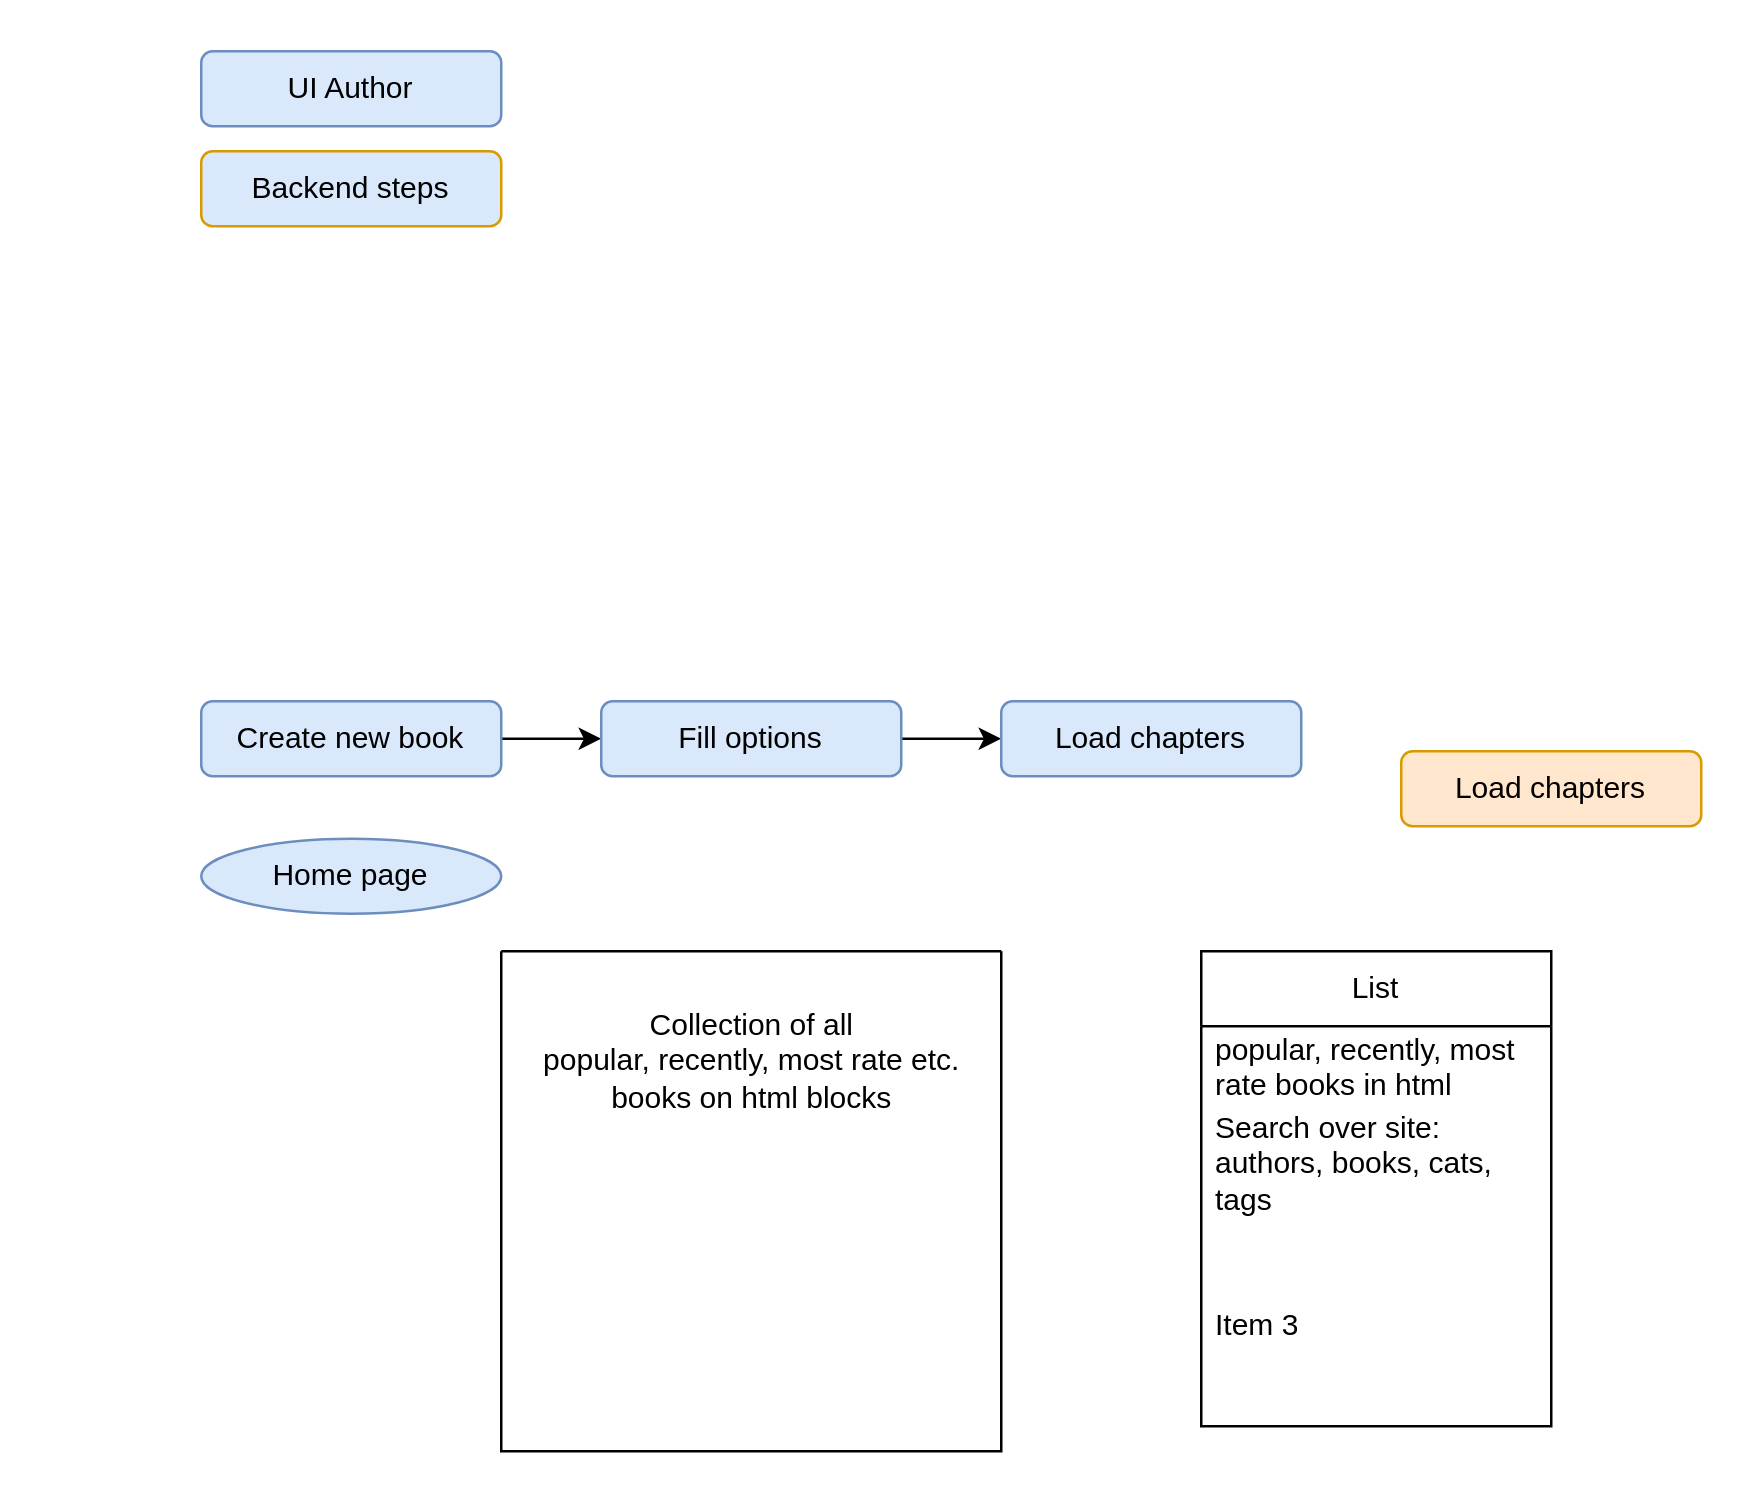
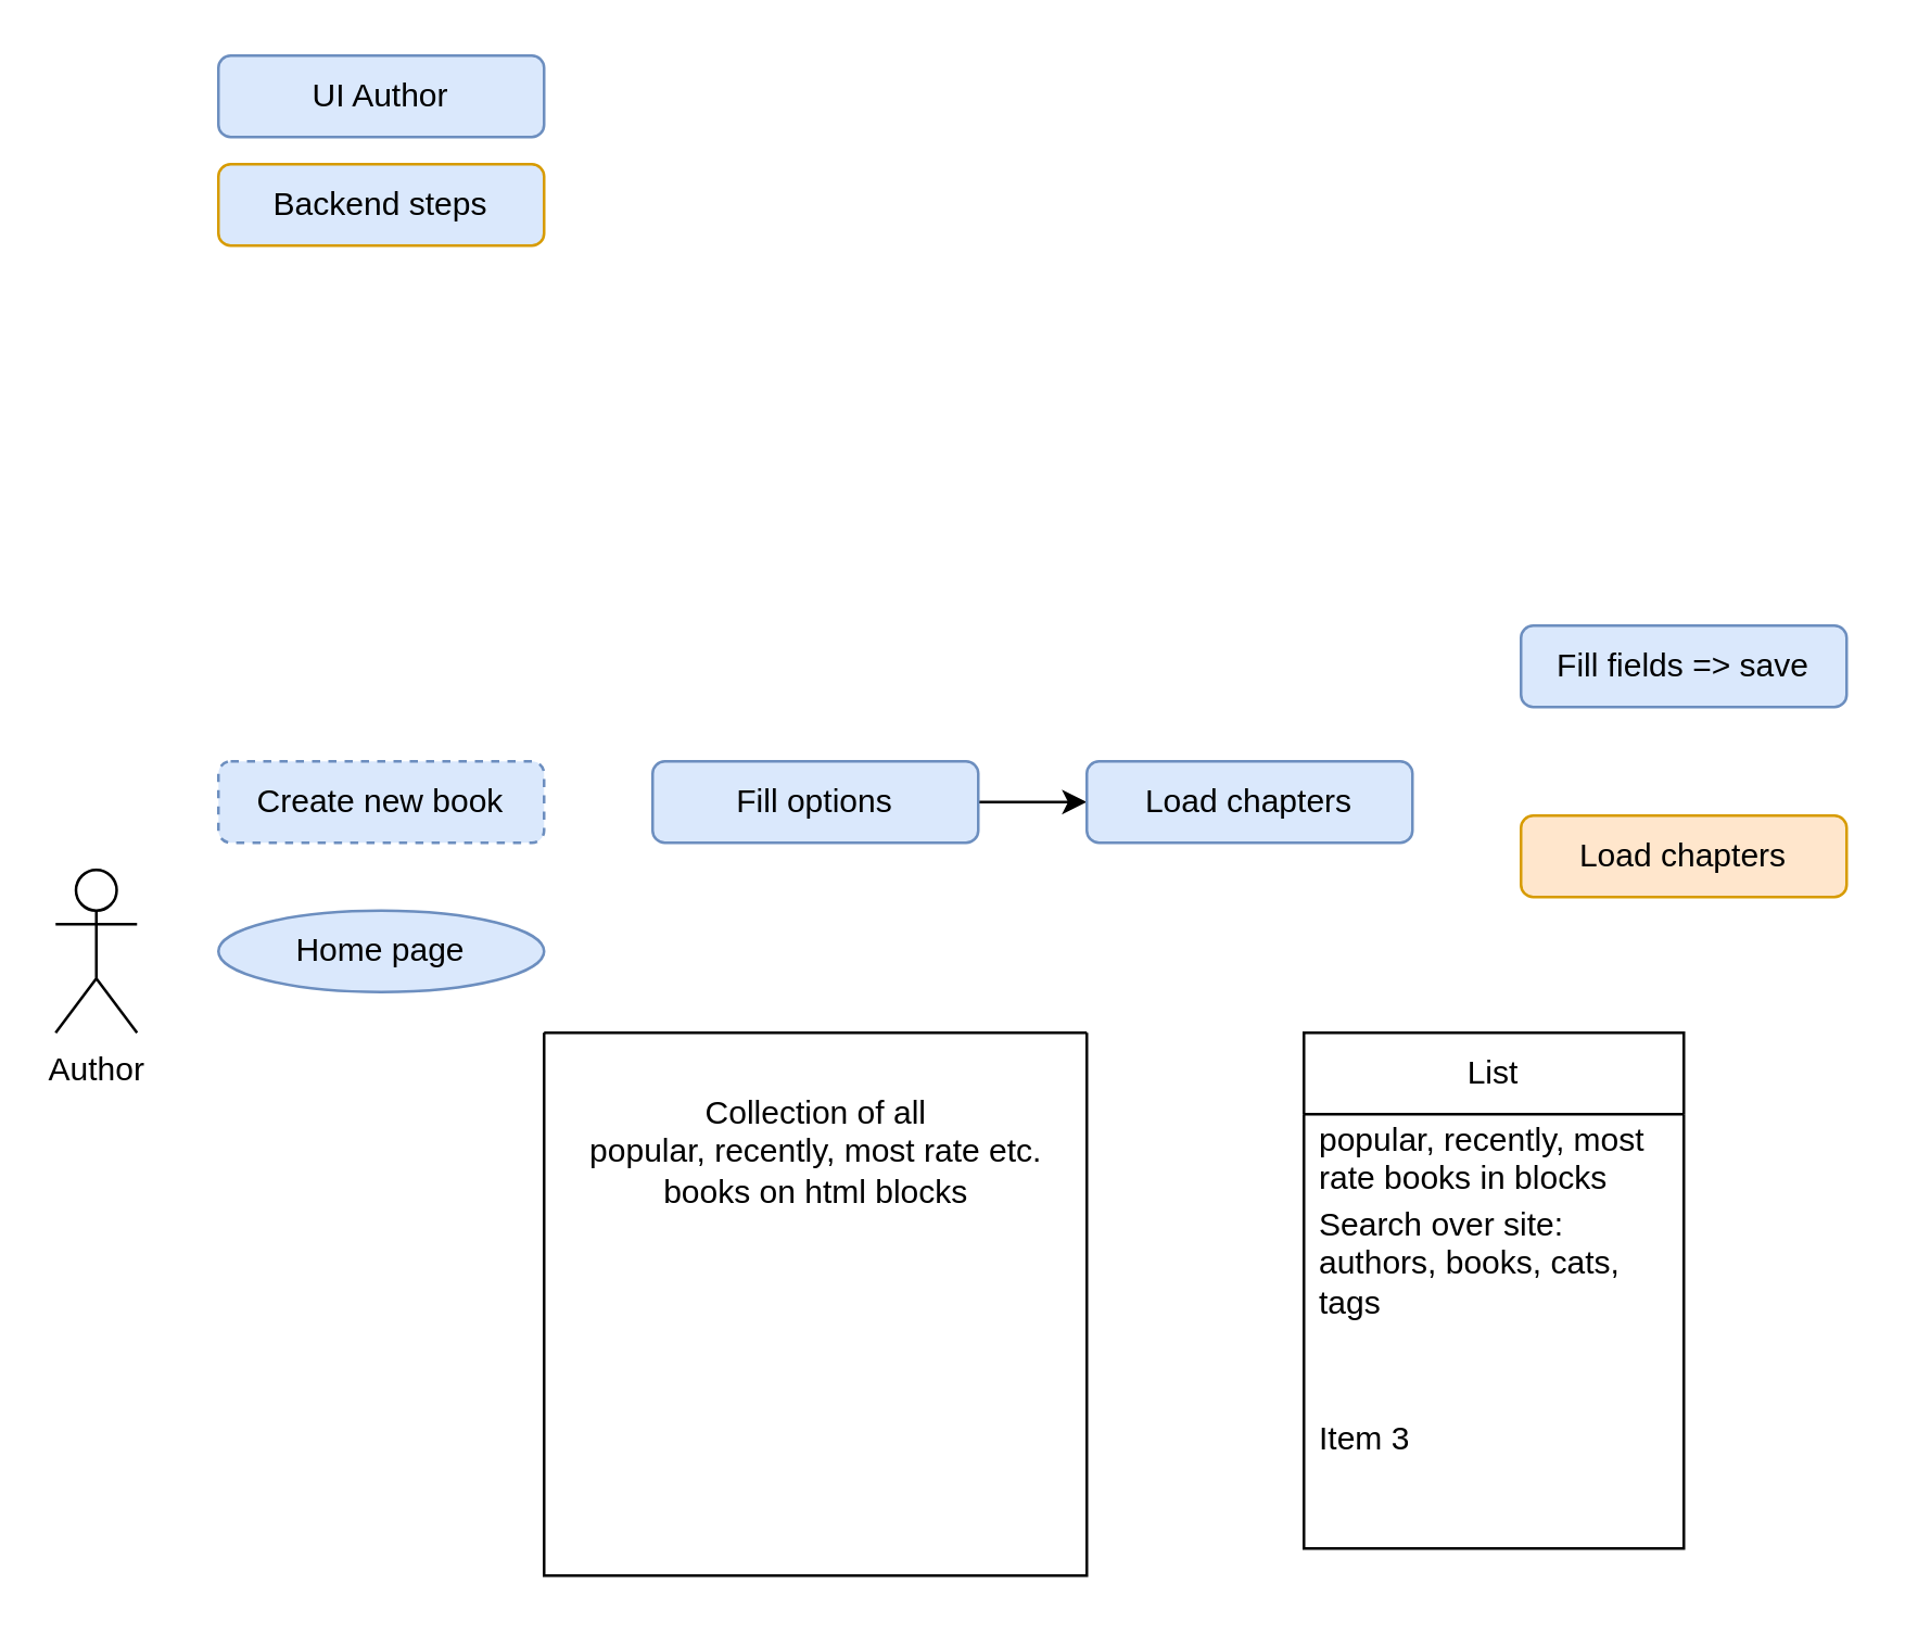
+ <mxCell id="8" value="Fill fields =&amp;gt; save" style="rounded=1;whiteSpace=wrap;html=1;fillColor=#dae8fc;strokeColor=#6c8ebf;" vertex="1" parent="1"><mxGeometry x="560" y="230" width="120" height="30" as="geometry" /></mxCell>
- <mxCell id="4" value="Create new book" style="rounded=1;whiteSpace=wrap;html=1;fillColor=#dae8fc;strokeColor=#6c8ebf;" vertex="1" parent="1"><mxGeometry x="80" y="280" width="120" height="30" as="geometry" /></mxCell>
+ <mxCell id="4" value="Create new book" style="rounded=1;whiteSpace=wrap;html=1;fillColor=#dae8fc;strokeColor=#6c8ebf;dashed=1;" vertex="1" parent="1"><mxGeometry x="80" y="280" width="120" height="30" as="geometry" /></mxCell>
- <mxCell id="3" style="edgeStyle=orthogonalEdgeStyle;rounded=0;orthogonalLoop=1;jettySize=auto;html=1;exitX=1;exitY=0.5;exitDx=0;exitDy=0;" edge="1" parent="1" source="4" target="6"><mxGeometry relative="1" as="geometry" /></mxCell>
+ <mxCell id="2" value="Author" style="shape=umlActor;verticalLabelPosition=bottom;verticalAlign=top;html=1;outlineConnect=0;" vertex="1" parent="1"><mxGeometry x="20" y="320" width="30" height="60" as="geometry" /></mxCell>
- <mxCell id="16" value="popular, recently, most rate books in html" style="text;strokeColor=none;fillColor=none;align=left;verticalAlign=middle;spacingLeft=4;spacingRight=4;overflow=hidden;points=[[0,0.5],[1,0.5]];portConstraint=eastwest;rotatable=0;whiteSpace=wrap;html=1;" vertex="1" parent="15"><mxGeometry y="30" width="140" height="30" as="geometry" /></mxCell>
+ <mxCell id="16" value="popular, recently, most rate books in blocks" style="text;strokeColor=none;fillColor=none;align=left;verticalAlign=middle;spacingLeft=4;spacingRight=4;overflow=hidden;points=[[0,0.5],[1,0.5]];portConstraint=eastwest;rotatable=0;whiteSpace=wrap;html=1;" vertex="1" parent="15"><mxGeometry y="30" width="140" height="30" as="geometry" /></mxCell>
